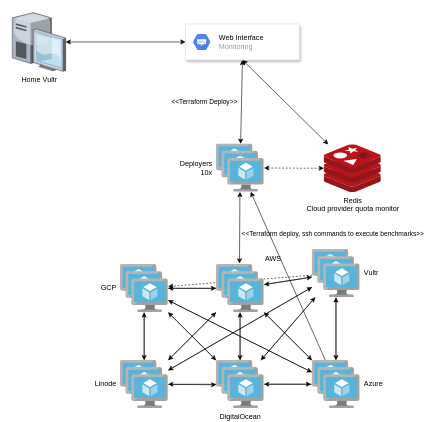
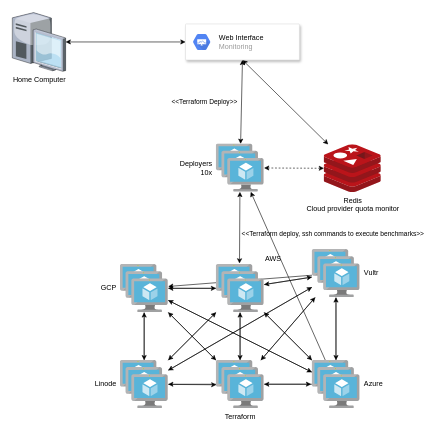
- <mxCell id="4" value="Home Vultr" style="verticalLabelPosition=bottom;aspect=fixed;html=1;verticalAlign=top;strokeColor=none;align=center;outlineConnect=0;shape=mxgraph.citrix.desktop;" parent="1" vertex="1"><mxGeometry x="20" y="20" width="89" height="98" as="geometry" /></mxCell>
+ <mxCell id="4" value="Home Computer" style="verticalLabelPosition=bottom;aspect=fixed;html=1;verticalAlign=top;strokeColor=none;align=center;outlineConnect=0;shape=mxgraph.citrix.desktop;" parent="1" vertex="1"><mxGeometry x="20" y="20" width="89" height="98" as="geometry" /></mxCell>
- <mxCell id="15" style="rounded=0;sketch=0;orthogonalLoop=1;jettySize=auto;html=1;strokeColor=#000000;elbow=vertical;dashed=1;" parent="1" source="17" target="28" edge="1"><mxGeometry relative="1" as="geometry" /></mxCell>
+ <mxCell id="15" style="rounded=0;sketch=0;orthogonalLoop=1;jettySize=auto;html=1;strokeColor=#000000;elbow=vertical;" parent="1" source="17" target="28" edge="1"><mxGeometry relative="1" as="geometry" /></mxCell>
- <mxCell id="40" value="DigitalOcean" style="aspect=fixed;html=1;points=[];align=center;image;fontSize=12;image=img/lib/mscae/VM_Scale_Set.svg;sketch=0;labelPosition=center;verticalLabelPosition=bottom;verticalAlign=top;" parent="1" vertex="1"><mxGeometry x="360" y="600" width="80" height="80" as="geometry" /></mxCell>
+ <mxCell id="40" value="Terraform" style="aspect=fixed;html=1;points=[];align=center;image;fontSize=12;image=img/lib/mscae/VM_Scale_Set.svg;sketch=0;labelPosition=center;verticalLabelPosition=bottom;verticalAlign=top;" parent="1" vertex="1"><mxGeometry x="360" y="600" width="80" height="80" as="geometry" /></mxCell>
